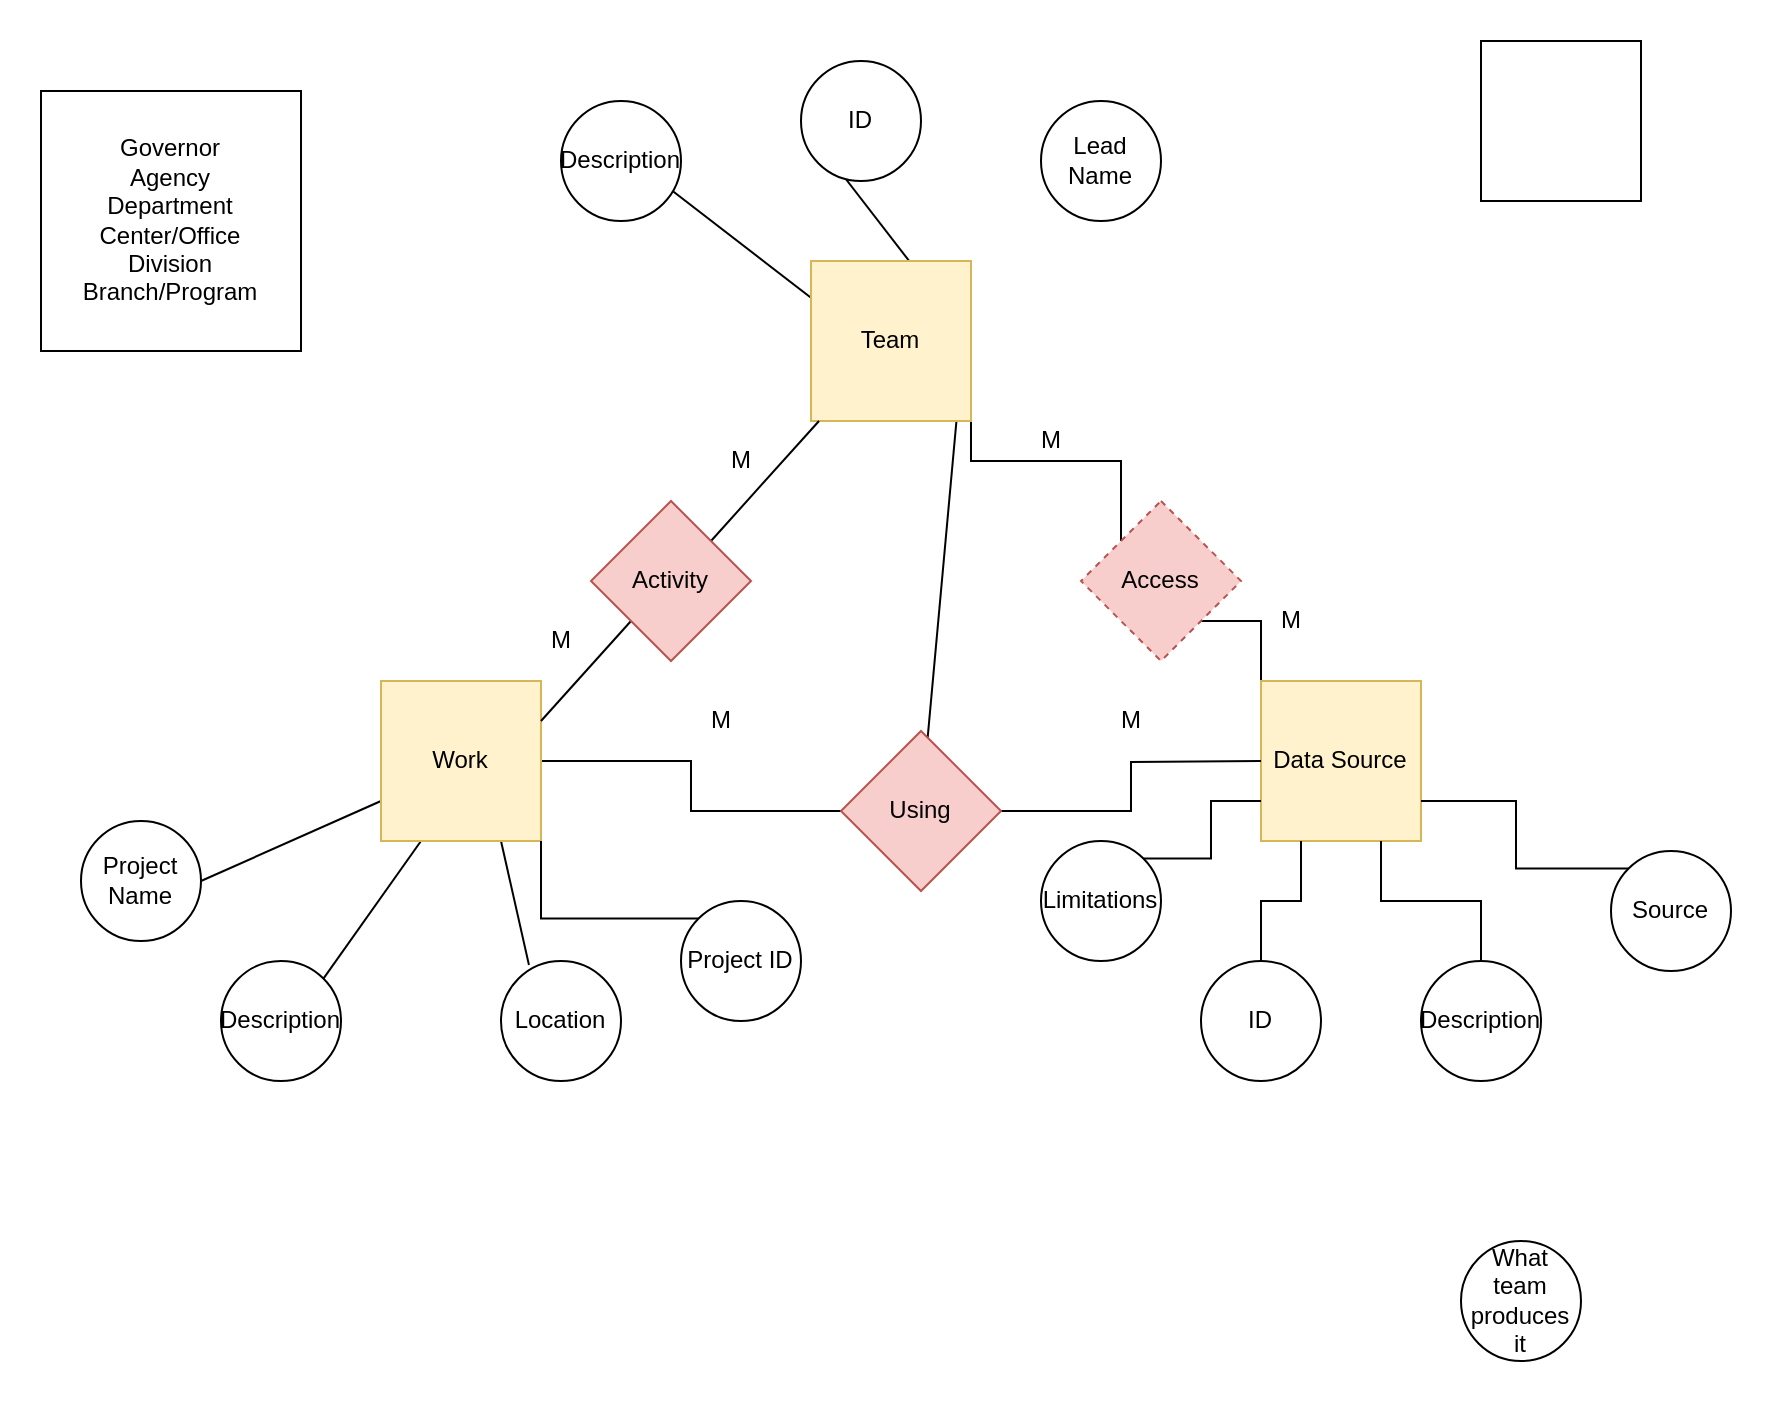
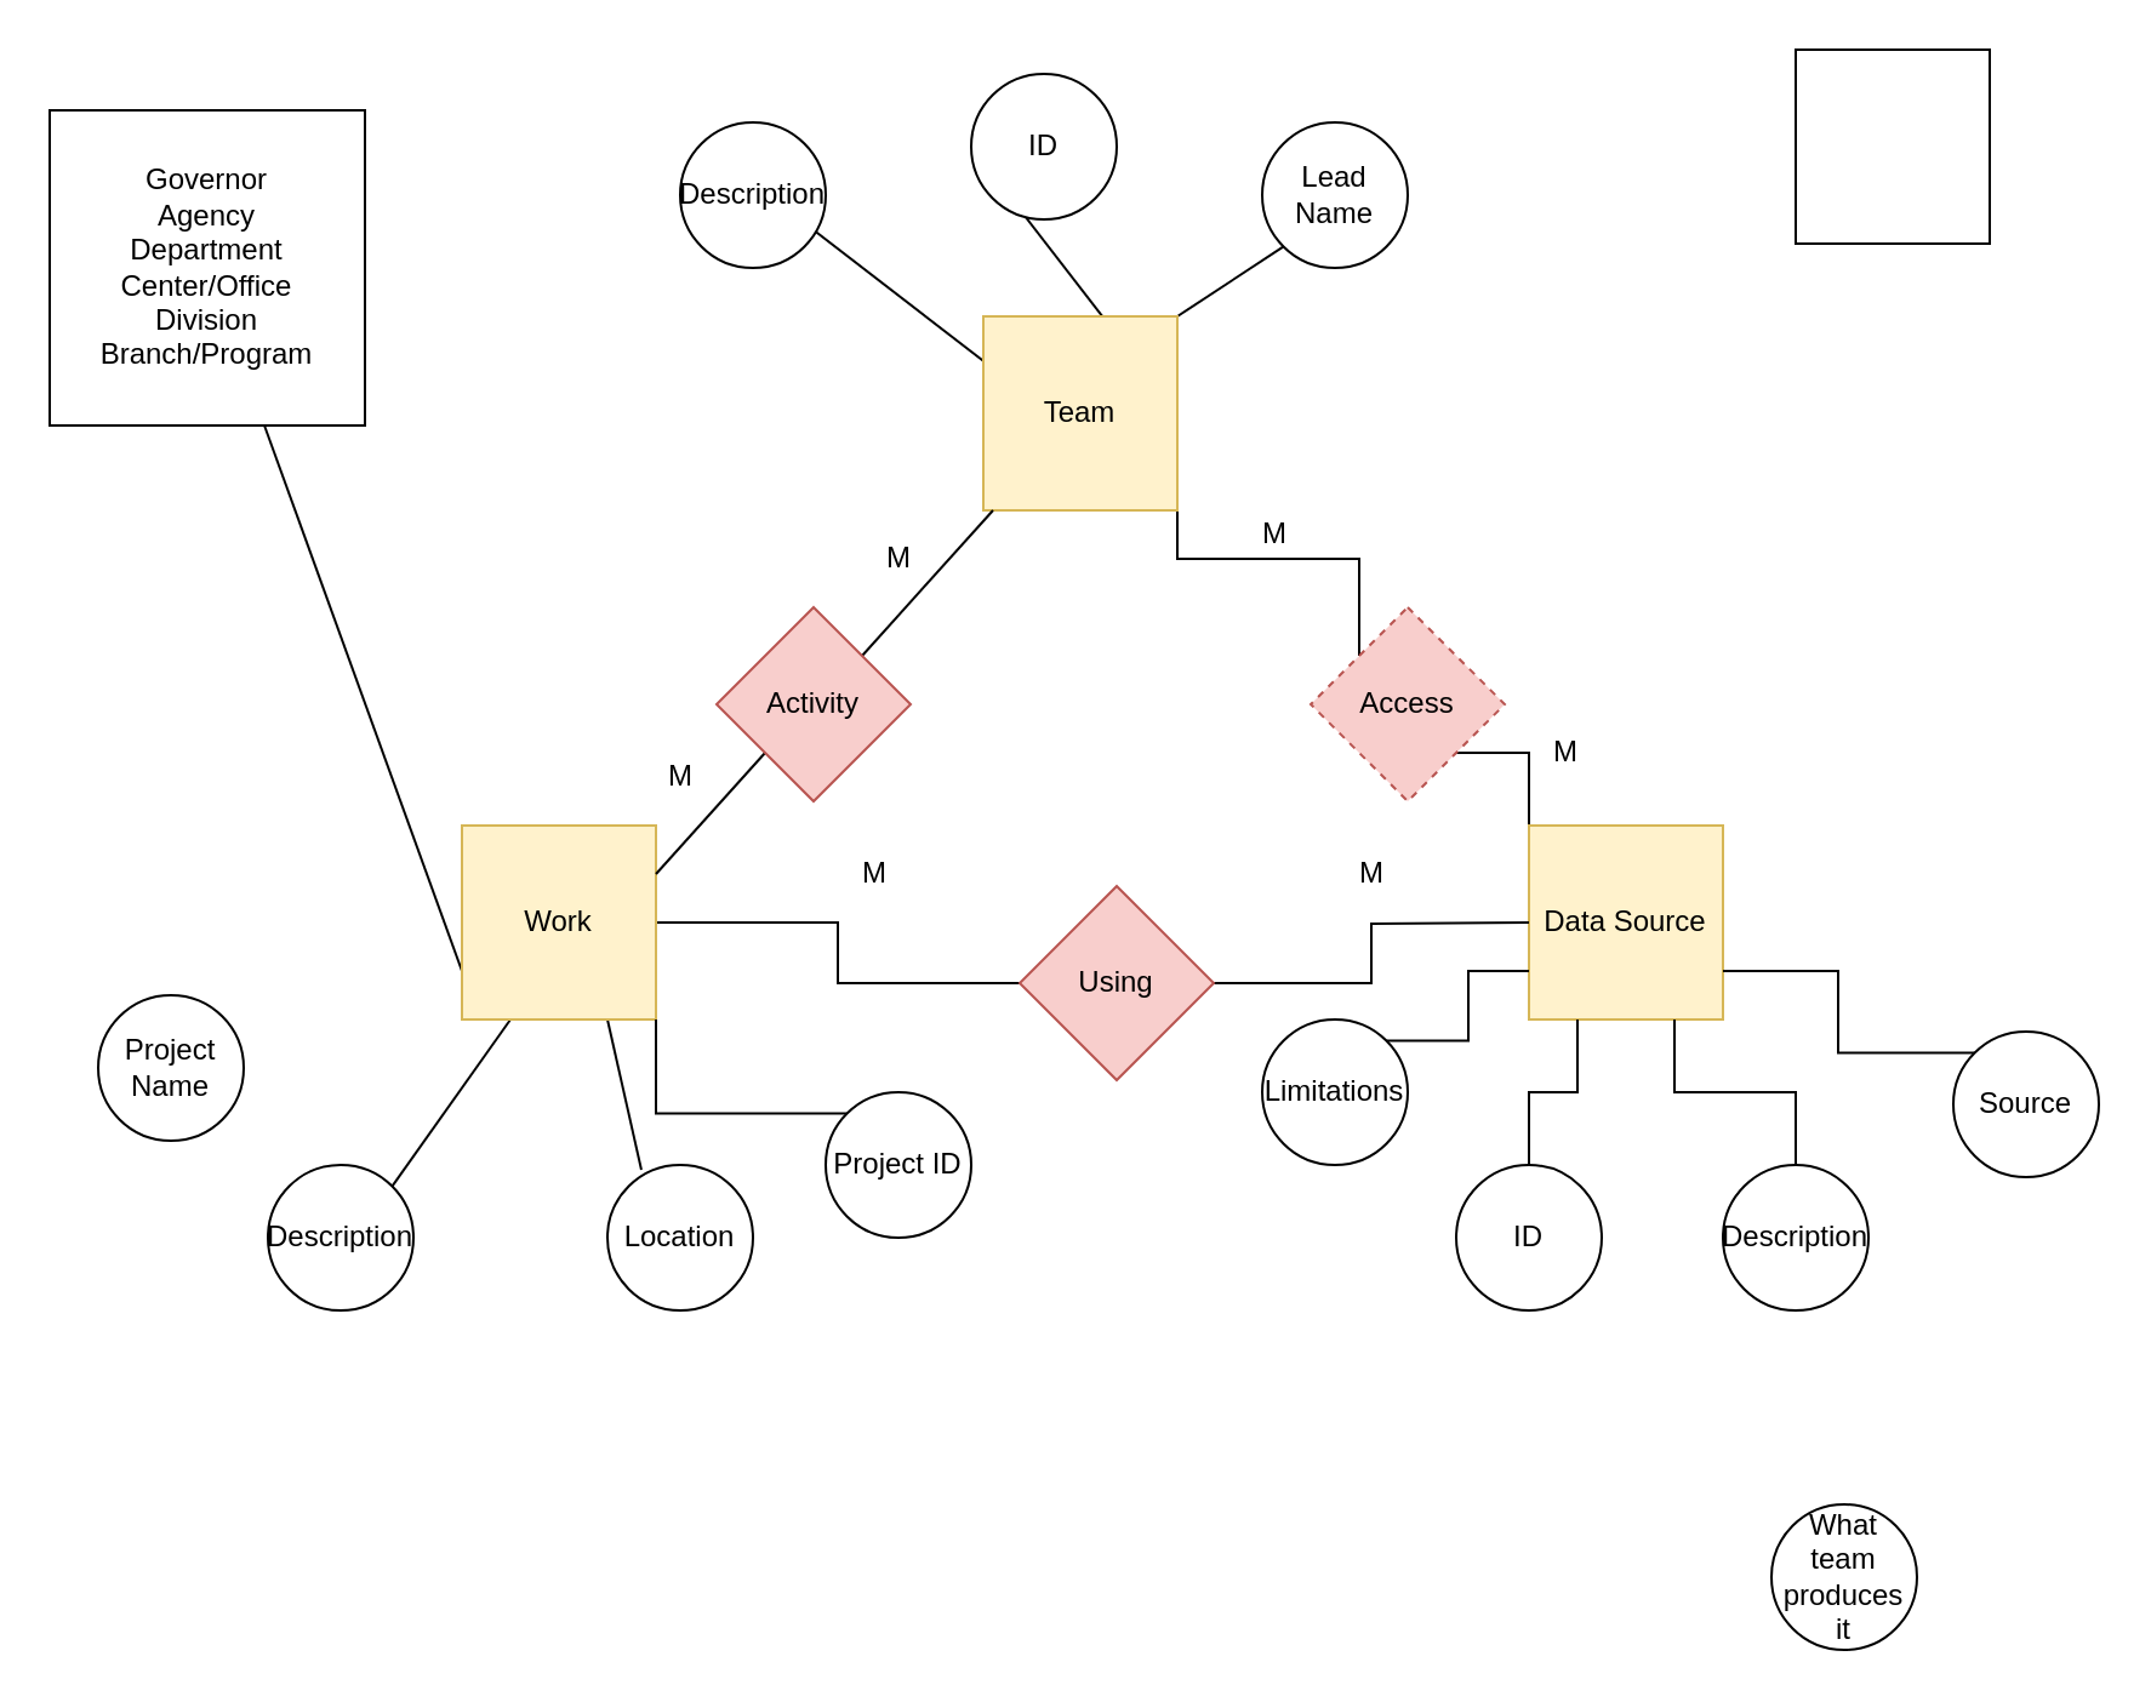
- <mxCell id="4" style="edgeStyle=none;rounded=0;orthogonalLoop=1;jettySize=auto;html=1;exitX=1;exitY=0;exitDx=0;exitDy=0;endArrow=none;endFill=0;" parent="1" source="8" target="37" edge="1"><mxGeometry relative="1" as="geometry" /></mxCell>
+ <mxCell id="4" style="edgeStyle=none;rounded=0;orthogonalLoop=1;jettySize=auto;html=1;exitX=1;exitY=0;exitDx=0;exitDy=0;entryX=0;entryY=1;entryDx=0;entryDy=0;endArrow=none;endFill=0;" parent="1" source="8" target="26" edge="1"><mxGeometry relative="1" as="geometry" /></mxCell>
- <mxCell id="9" style="edgeStyle=none;rounded=0;orthogonalLoop=1;jettySize=auto;html=1;exitX=0;exitY=0.75;exitDx=0;exitDy=0;entryX=1;entryY=0.5;entryDx=0;entryDy=0;endArrow=none;endFill=0;" parent="1" source="13" target="17" edge="1"><mxGeometry relative="1" as="geometry" /></mxCell>
+ <mxCell id="9" style="edgeStyle=none;rounded=0;orthogonalLoop=1;jettySize=auto;html=1;exitX=0;exitY=0.75;exitDx=0;exitDy=0;endArrow=none;endFill=0;" parent="1" source="13" target="42" edge="1"><mxGeometry relative="1" as="geometry" /></mxCell>
